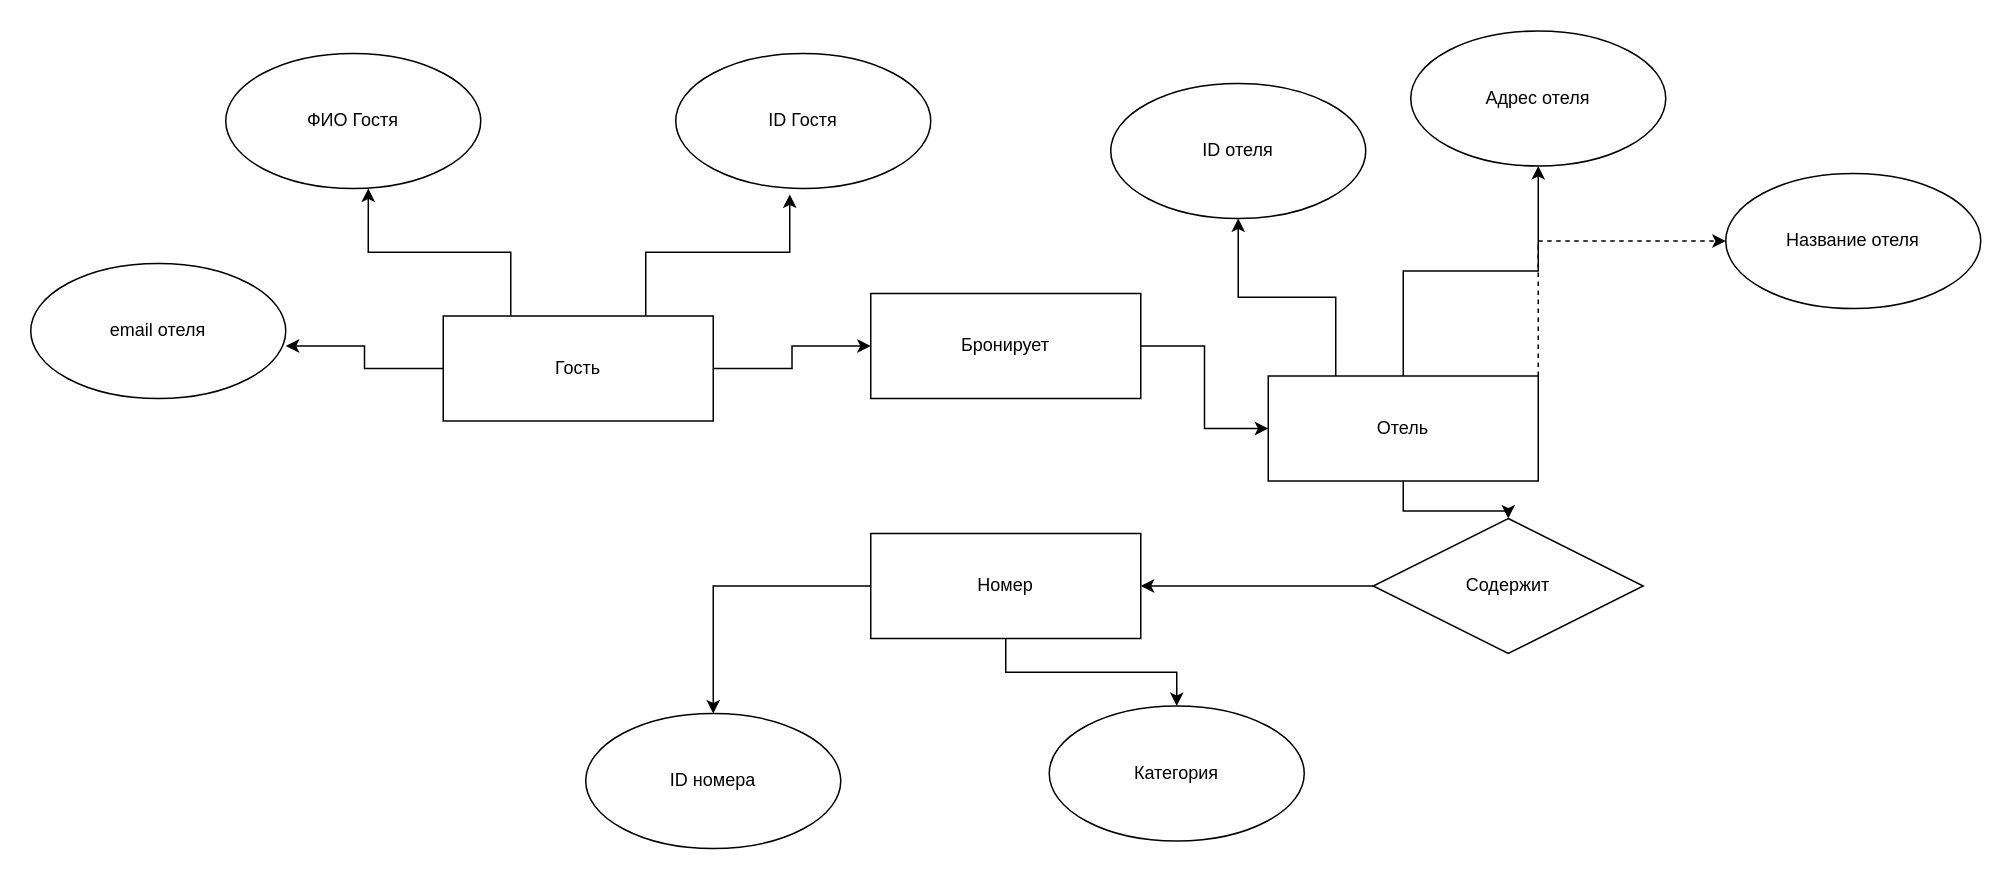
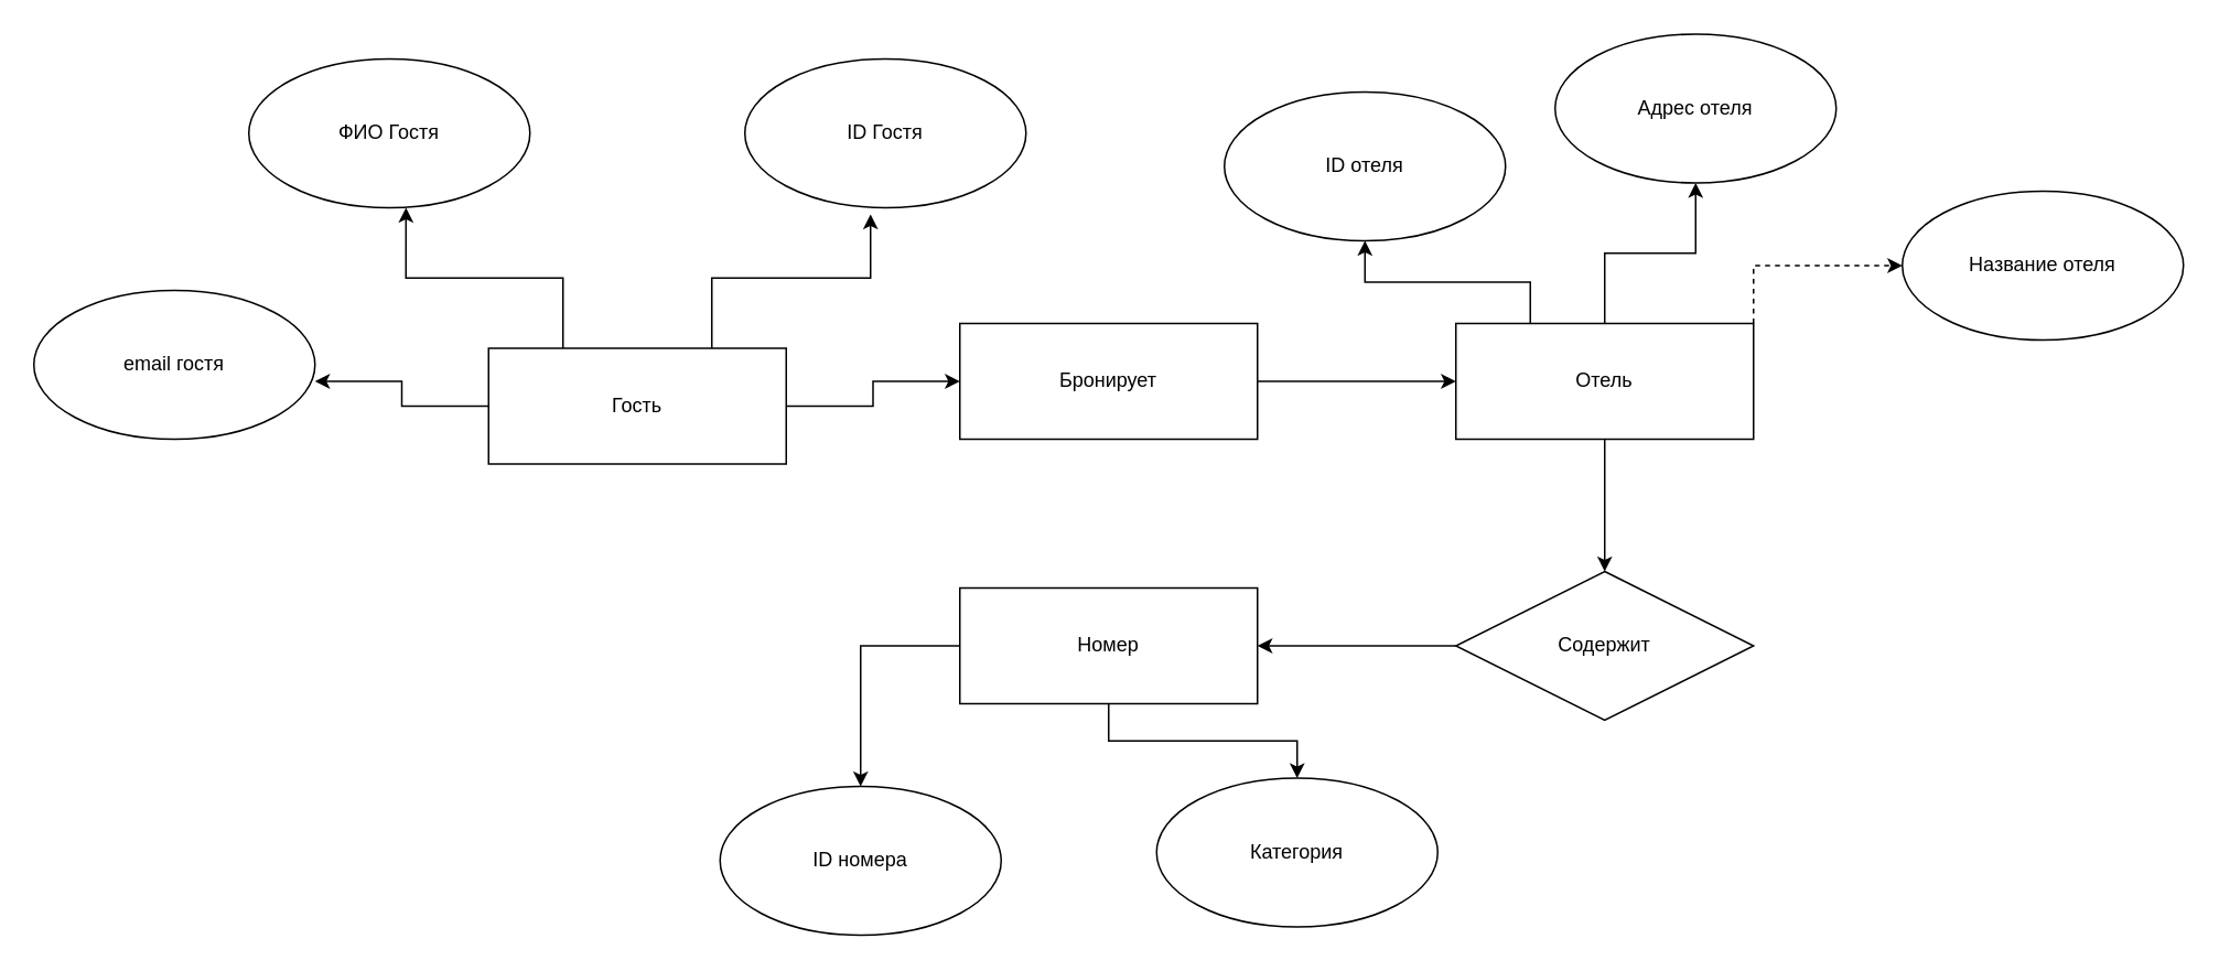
- <mxCell id="6" value="email отеля" style="ellipse;whiteSpace=wrap;html=1;" vertex="1" parent="1"><mxGeometry x="20" y="175" width="170" height="90" as="geometry" /></mxCell>
+ <mxCell id="6" value="email гостя" style="ellipse;whiteSpace=wrap;html=1;" vertex="1" parent="1"><mxGeometry x="20" y="175" width="170" height="90" as="geometry" /></mxCell>
- <mxCell id="16" value="Отель" style="rounded=0;whiteSpace=wrap;html=1;" vertex="1" parent="1"><mxGeometry x="845" y="250" width="180" height="70" as="geometry" /></mxCell>
+ <mxCell id="16" value="Отель" style="rounded=0;whiteSpace=wrap;html=1;" vertex="1" parent="1"><mxGeometry x="880" y="195" width="180" height="70" as="geometry" /></mxCell>
- <mxCell id="21" value="Содержит" style="rhombus;whiteSpace=wrap;html=1;" vertex="1" parent="1"><mxGeometry x="915" y="345" width="180" height="90" as="geometry" /></mxCell>
+ <mxCell id="21" value="Содержит" style="rhombus;whiteSpace=wrap;html=1;" vertex="1" parent="1"><mxGeometry x="880" y="345" width="180" height="90" as="geometry" /></mxCell>
- <mxCell id="25" value="ID номера" style="ellipse;whiteSpace=wrap;html=1;" vertex="1" parent="1"><mxGeometry x="390" y="475" width="170" height="90" as="geometry" /></mxCell>
+ <mxCell id="25" value="ID номера" style="ellipse;whiteSpace=wrap;html=1;" vertex="1" parent="1"><mxGeometry x="435" y="475" width="170" height="90" as="geometry" /></mxCell>
